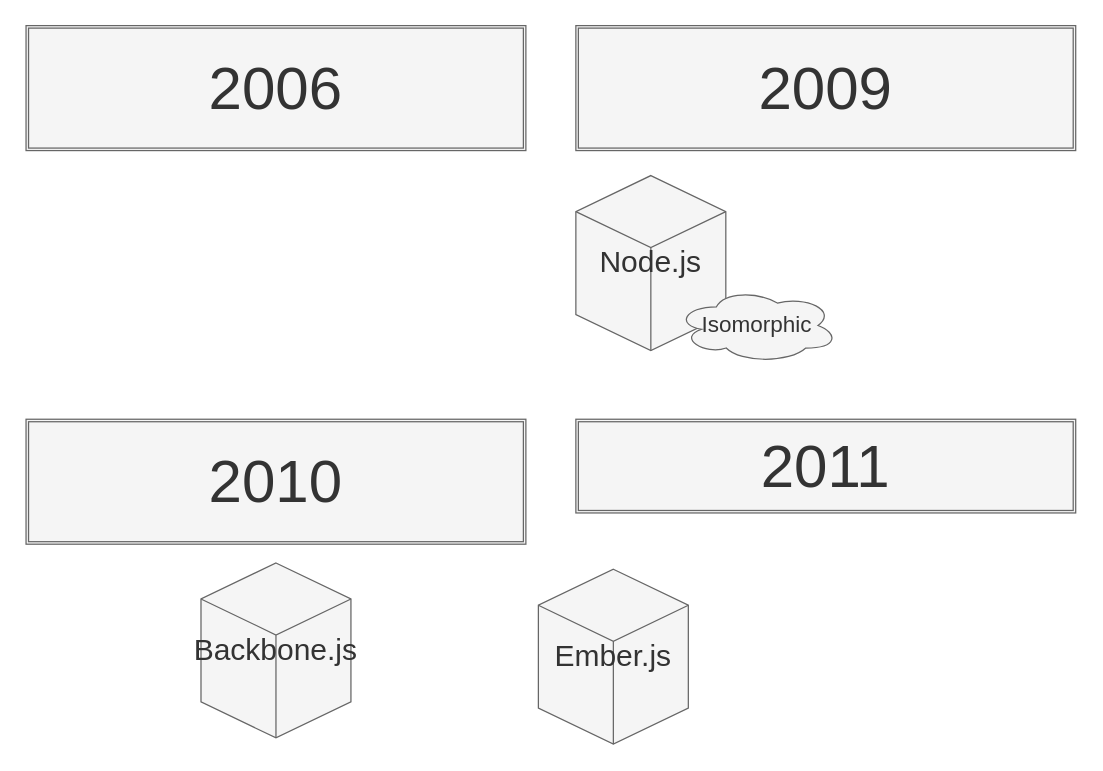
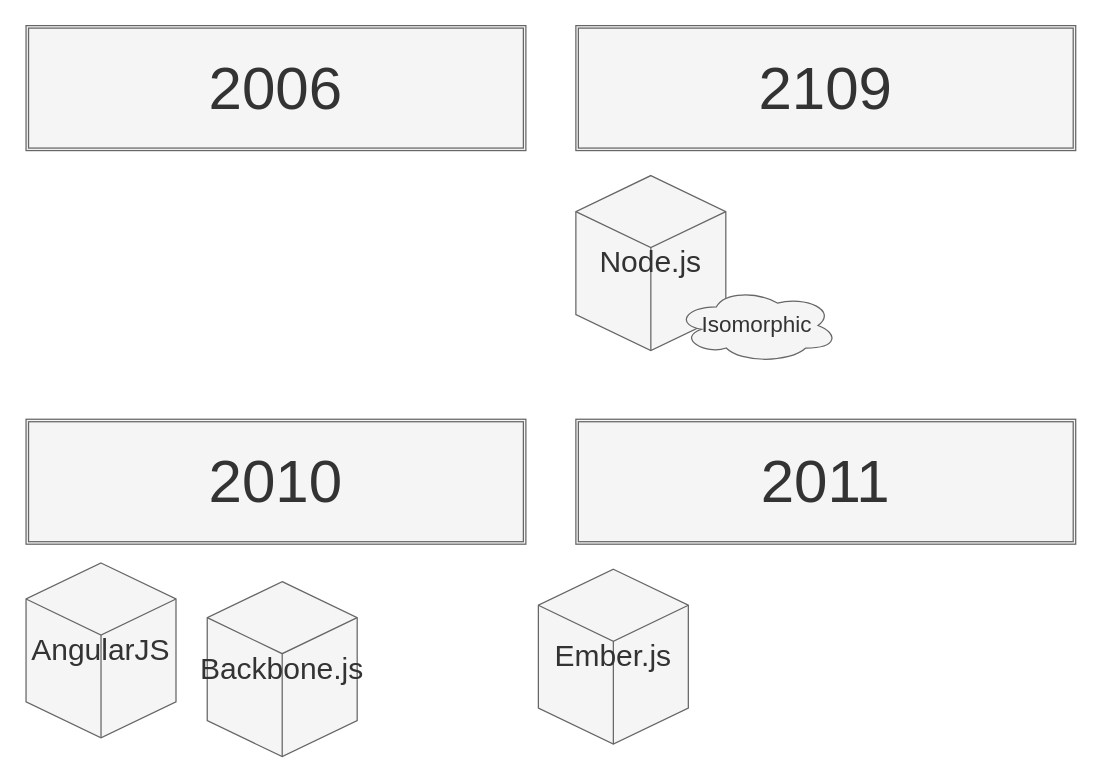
- <mxCell id="2" value="&lt;font style=&quot;font-size: 48px&quot;&gt;2009&lt;/font&gt;" style="shape=ext;double=1;rounded=0;whiteSpace=wrap;html=1;shadow=0;sketch=0;fillColor=#f5f5f5;strokeColor=#666666;fontColor=#333333;" parent="1" vertex="1"><mxGeometry x="460" width="400" height="100" as="geometry" y="20" /></mxCell>
+ <mxCell id="2" value="&lt;font style=&quot;font-size: 48px&quot;&gt;2109&lt;/font&gt;" style="shape=ext;double=1;rounded=0;whiteSpace=wrap;html=1;shadow=0;sketch=0;fillColor=#f5f5f5;strokeColor=#666666;fontColor=#333333;" parent="1" vertex="1"><mxGeometry x="460" width="400" height="100" as="geometry" y="20" /></mxCell>
- <mxCell id="9" value="&lt;font style=&quot;font-size: 48px&quot;&gt;2011&lt;br&gt;&lt;/font&gt;" style="shape=ext;double=1;rounded=0;whiteSpace=wrap;html=1;shadow=0;sketch=0;fillColor=#f5f5f5;strokeColor=#666666;fontColor=#333333;" parent="1" vertex="1"><mxGeometry x="460" y="335" width="400" height="75" as="geometry" /></mxCell>
+ <mxCell id="9" value="&lt;font style=&quot;font-size: 48px&quot;&gt;2011&lt;br&gt;&lt;/font&gt;" style="shape=ext;double=1;rounded=0;whiteSpace=wrap;html=1;shadow=0;sketch=0;fillColor=#f5f5f5;strokeColor=#666666;fontColor=#333333;" parent="1" vertex="1"><mxGeometry x="460" y="335" width="400" height="100" as="geometry" /></mxCell>
+ <mxCell id="7" value="&lt;font style=&quot;font-size: 24px&quot;&gt;AngularJS&lt;/font&gt;" style="html=1;whiteSpace=wrap;shape=isoCube2;backgroundOutline=1;isoAngle=15;shadow=0;sketch=0;fillColor=#f5f5f5;strokeColor=#666666;fontColor=#333333;" parent="1" vertex="1"><mxGeometry y="450" width="120" height="140" as="geometry" x="20" /></mxCell>
- <mxCell id="8" value="&lt;font style=&quot;font-size: 24px&quot;&gt;Backbone.js&lt;/font&gt;" style="html=1;whiteSpace=wrap;shape=isoCube2;backgroundOutline=1;isoAngle=15;shadow=0;sketch=0;fillColor=#f5f5f5;strokeColor=#666666;fontColor=#333333;" parent="1" vertex="1"><mxGeometry x="160" y="450" width="120" height="140" as="geometry" /></mxCell>
+ <mxCell id="8" value="&lt;font style=&quot;font-size: 24px&quot;&gt;Backbone.js&lt;/font&gt;" style="html=1;whiteSpace=wrap;shape=isoCube2;backgroundOutline=1;isoAngle=15;shadow=0;sketch=0;fillColor=#f5f5f5;strokeColor=#666666;fontColor=#333333;" parent="1" vertex="1"><mxGeometry x="165" y="465" width="120" height="140" as="geometry" /></mxCell>
